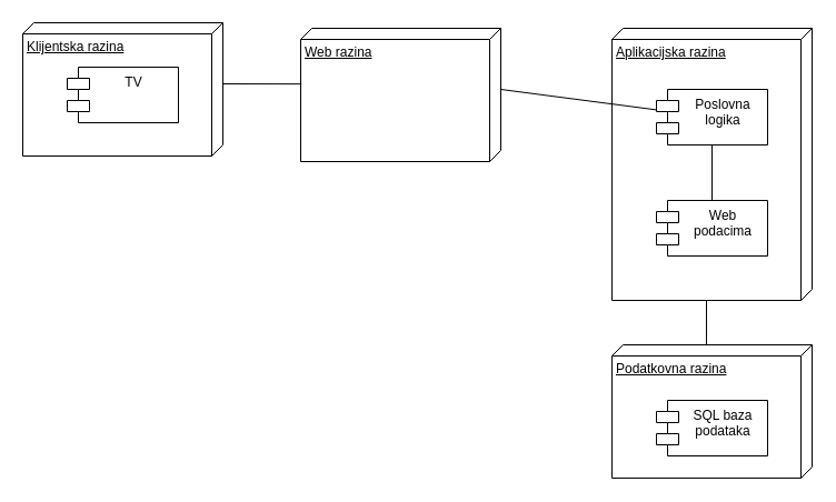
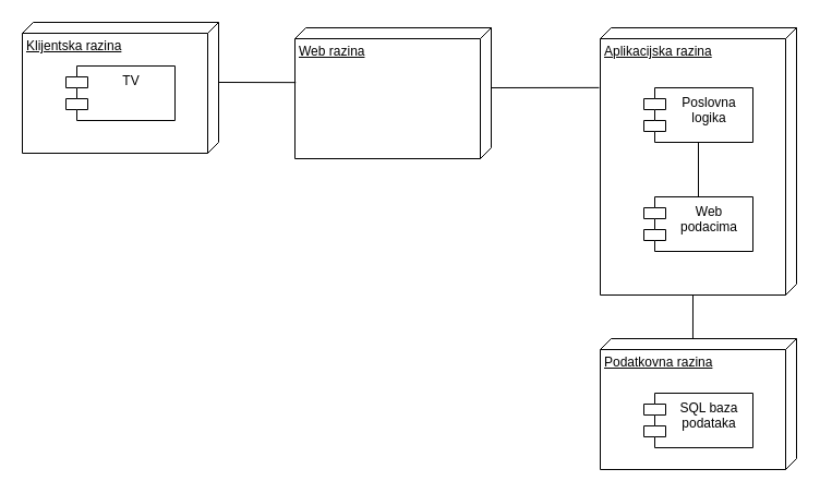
- <mxCell id="11" value="" style="endArrow=none;html=1;rounded=0;exitX=0;exitY=0;exitDx=55;exitDy=0;exitPerimeter=0;" edge="1" parent="1" source="4" target="6"><mxGeometry width="50" height="50" relative="1" as="geometry"><mxPoint x="490" y="250" as="sourcePoint" /><mxPoint x="540" y="200" as="targetPoint" /></mxGeometry></mxCell>
+ <mxCell id="11" value="" style="endArrow=none;html=1;rounded=0;exitX=0;exitY=0;exitDx=55;exitDy=0;exitPerimeter=0;entryX=0.224;entryY=1.006;entryDx=0;entryDy=0;entryPerimeter=0;" edge="1" parent="1" source="4" target="5"><mxGeometry width="50" height="50" relative="1" as="geometry"><mxPoint x="490" y="250" as="sourcePoint" /><mxPoint x="540" y="200" as="targetPoint" /></mxGeometry></mxCell>
